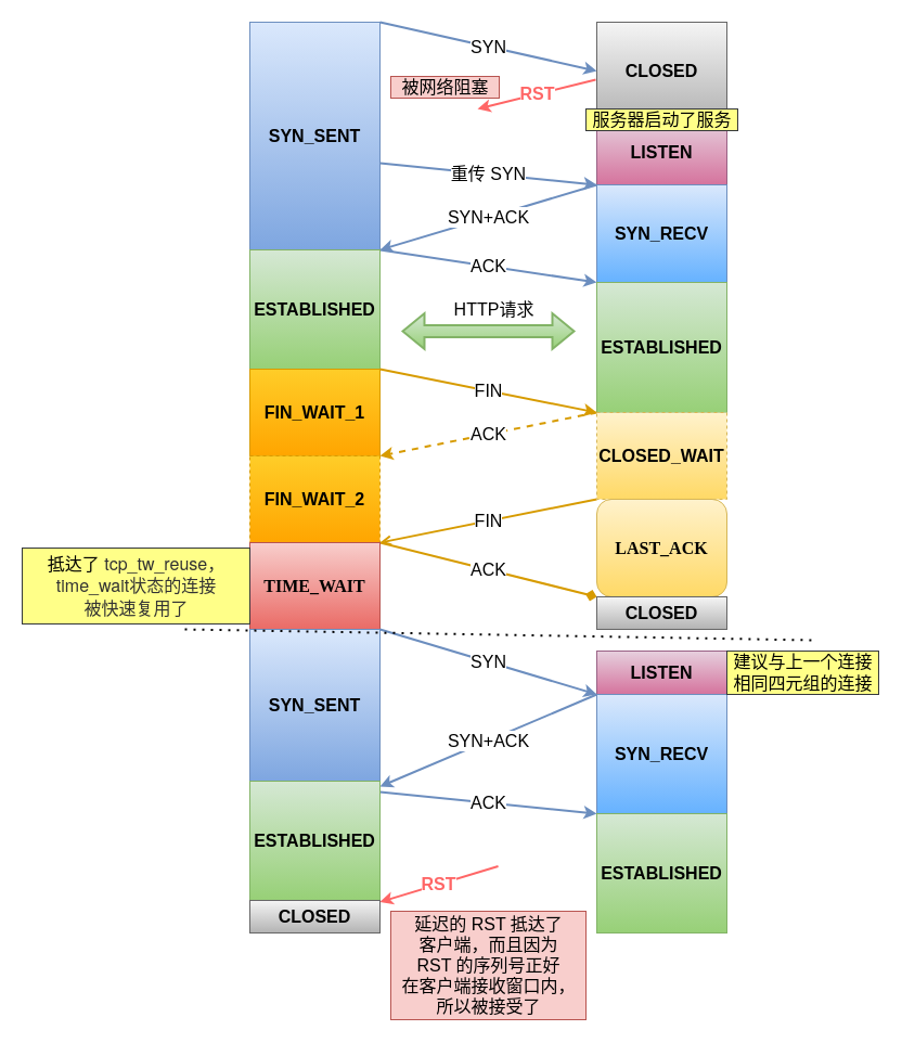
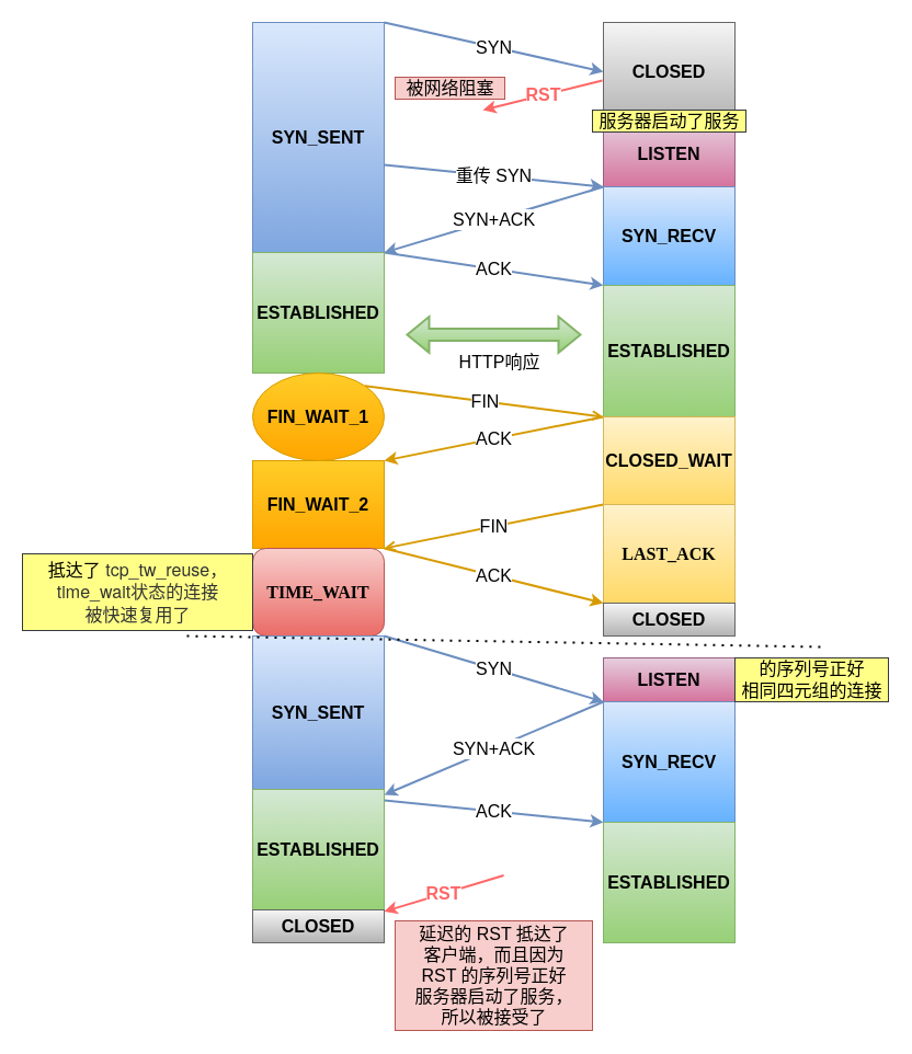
- <mxCell id="14" value="HTTP请求" style="text;html=1;align=center;verticalAlign=middle;resizable=0;points=[];autosize=1;strokeColor=none;fillColor=none;fontSize=16;fontFamily=Helvetica;strokeWidth=2;" parent="1" vertex="1"><mxGeometry x="410" y="275" width="90" height="20" as="geometry" /></mxCell>
+ <mxCell id="15" value="HTTP响应" style="text;html=1;align=center;verticalAlign=middle;resizable=0;points=[];autosize=1;strokeColor=none;fillColor=none;fontSize=16;fontFamily=Helvetica;strokeWidth=2;" parent="1" vertex="1"><mxGeometry x="410" y="320" width="90" height="20" as="geometry" /></mxCell>
- <mxCell id="16" value="FIN" style="edgeStyle=none;rounded=0;orthogonalLoop=1;jettySize=auto;html=1;fontFamily=Helvetica;fontSize=16;exitX=1;exitY=0;exitDx=0;exitDy=0;entryX=0;entryY=0;entryDx=0;entryDy=0;fillColor=#ffcd28;gradientColor=#ffa500;strokeColor=#d79b00;strokeWidth=2;" parent="1" source="17" target="20" edge="1"><mxGeometry relative="1" as="geometry"><mxPoint x="480" y="400" as="targetPoint" /></mxGeometry></mxCell>
+ <mxCell id="16" value="FIN" style="edgeStyle=none;rounded=0;orthogonalLoop=1;jettySize=auto;html=1;fontFamily=Helvetica;fontSize=16;exitX=1;exitY=0;exitDx=0;exitDy=0;entryX=0;entryY=0;entryDx=0;entryDy=0;fillColor=#ffcd28;gradientColor=#ffa500;strokeColor=#d79b00;strokeWidth=2;endArrow=open;" parent="1" source="17" target="20" edge="1"><mxGeometry relative="1" as="geometry"><mxPoint x="480" y="400" as="targetPoint" /></mxGeometry></mxCell>
- <mxCell id="17" value="&lt;span style=&quot;&quot;&gt;FIN_WAIT_1&lt;/span&gt;" style="rounded=0;whiteSpace=wrap;html=1;fontSize=16;fontStyle=1;fontFamily=Helvetica;fillColor=#ffcd28;strokeColor=#d79b00;gradientColor=#ffa500;" parent="1" vertex="1"><mxGeometry x="230" y="340" width="120" height="80" as="geometry" /></mxCell>
+ <mxCell id="17" value="&lt;span style=&quot;&quot;&gt;FIN_WAIT_1&lt;/span&gt;" style="ellipse;whiteSpace=wrap;html=1;fontSize=16;fontStyle=1;fontFamily=Helvetica;fillColor=#ffcd28;strokeColor=#d79b00;gradientColor=#ffa500;" parent="1" vertex="1"><mxGeometry x="230" y="340" width="120" height="80" as="geometry" /></mxCell>
- <mxCell id="18" value="ACK" style="edgeStyle=none;rounded=0;orthogonalLoop=1;jettySize=auto;html=1;entryX=1;entryY=0;entryDx=0;entryDy=0;fontFamily=Helvetica;fontSize=16;exitX=0;exitY=0;exitDx=0;exitDy=0;fillColor=#ffcd28;gradientColor=#ffa500;strokeColor=#d79b00;strokeWidth=2;dashed=1;" parent="1" source="20" target="21" edge="1"><mxGeometry relative="1" as="geometry" /></mxCell>
+ <mxCell id="18" value="ACK" style="edgeStyle=none;rounded=0;orthogonalLoop=1;jettySize=auto;html=1;entryX=1;entryY=0;entryDx=0;entryDy=0;fontFamily=Helvetica;fontSize=16;exitX=0;exitY=0;exitDx=0;exitDy=0;fillColor=#ffcd28;gradientColor=#ffa500;strokeColor=#d79b00;strokeWidth=2;" parent="1" source="20" target="21" edge="1"><mxGeometry relative="1" as="geometry" /></mxCell>
- <mxCell id="20" value="&lt;span style=&quot;&quot;&gt;CLOSED_WAIT&lt;/span&gt;" style="rounded=0;whiteSpace=wrap;html=1;fontSize=16;fontStyle=1;fontFamily=Helvetica;fillColor=#fff2cc;strokeColor=#d6b656;gradientColor=#ffd966;dashed=1;" parent="1" vertex="1"><mxGeometry x="550" y="380" width="120" height="80" as="geometry" /></mxCell>
+ <mxCell id="20" value="&lt;span style=&quot;&quot;&gt;CLOSED_WAIT&lt;/span&gt;" style="rounded=0;whiteSpace=wrap;html=1;fontSize=16;fontStyle=1;fontFamily=Helvetica;fillColor=#fff2cc;strokeColor=#d6b656;gradientColor=#ffd966;" parent="1" vertex="1"><mxGeometry x="550" y="380" width="120" height="80" as="geometry" /></mxCell>
- <mxCell id="21" value="&lt;span&gt;FIN_WAIT_2&lt;/span&gt;" style="rounded=0;whiteSpace=wrap;html=1;fontSize=16;fontStyle=1;fontFamily=Helvetica;fillColor=#ffcd28;strokeColor=#d79b00;gradientColor=#ffa500;dashed=1;" parent="1" vertex="1"><mxGeometry x="230" y="420" width="120" height="80" as="geometry" /></mxCell>
+ <mxCell id="21" value="&lt;span&gt;FIN_WAIT_2&lt;/span&gt;" style="rounded=0;whiteSpace=wrap;html=1;fontSize=16;fontStyle=1;fontFamily=Helvetica;fillColor=#ffcd28;strokeColor=#d79b00;gradientColor=#ffa500;" parent="1" vertex="1"><mxGeometry x="230" y="420" width="120" height="80" as="geometry" /></mxCell>
- <mxCell id="24" value="&lt;span style=&quot;font-family: &amp;#34;comic sans ms&amp;#34;&quot;&gt;LAST_ACK&lt;/span&gt;" style="whiteSpace=wrap;html=1;fontSize=16;fontStyle=1;fontFamily=Helvetica;fillColor=#fff2cc;strokeColor=#d6b656;gradientColor=#ffd966;rounded=1;" parent="1" vertex="1"><mxGeometry x="550" y="460" width="120" height="90" as="geometry" /></mxCell>
+ <mxCell id="24" value="&lt;span style=&quot;font-family: &amp;#34;comic sans ms&amp;#34;&quot;&gt;LAST_ACK&lt;/span&gt;" style="rounded=0;whiteSpace=wrap;html=1;fontSize=16;fontStyle=1;fontFamily=Helvetica;fillColor=#fff2cc;strokeColor=#d6b656;gradientColor=#ffd966;" parent="1" vertex="1"><mxGeometry x="550" y="460" width="120" height="90" as="geometry" /></mxCell>
- <mxCell id="23" value="&lt;span style=&quot;font-family: &amp;#34;comic sans ms&amp;#34;&quot;&gt;TIME_WAIT&lt;/span&gt;" style="rounded=0;whiteSpace=wrap;html=1;fontSize=16;fontStyle=1;fontFamily=Helvetica;fillColor=#f8cecc;strokeColor=#b85450;gradientColor=#ea6b66;" parent="1" vertex="1"><mxGeometry x="230" y="500" width="120" height="80" as="geometry" /></mxCell>
+ <mxCell id="23" value="&lt;span style=&quot;font-family: &amp;#34;comic sans ms&amp;#34;&quot;&gt;TIME_WAIT&lt;/span&gt;" style="whiteSpace=wrap;html=1;fontSize=16;fontStyle=1;fontFamily=Helvetica;fillColor=#f8cecc;strokeColor=#b85450;gradientColor=#ea6b66;rounded=1;" parent="1" vertex="1"><mxGeometry x="230" y="500" width="120" height="80" as="geometry" /></mxCell>
- <mxCell id="22" value="ACK" style="edgeStyle=none;rounded=0;orthogonalLoop=1;jettySize=auto;html=1;fontFamily=Helvetica;fontSize=16;exitX=1;exitY=0;exitDx=0;exitDy=0;entryX=0;entryY=1;entryDx=0;entryDy=0;fillColor=#ffcd28;gradientColor=#ffa500;strokeColor=#d79b00;strokeWidth=2;endArrow=diamond;" parent="1" source="23" target="24" edge="1"><mxGeometry relative="1" as="geometry"><mxPoint x="420" y="580" as="targetPoint" /></mxGeometry></mxCell>
+ <mxCell id="22" value="ACK" style="edgeStyle=none;rounded=0;orthogonalLoop=1;jettySize=auto;html=1;fontFamily=Helvetica;fontSize=16;exitX=1;exitY=0;exitDx=0;exitDy=0;entryX=0;entryY=1;entryDx=0;entryDy=0;fillColor=#ffcd28;gradientColor=#ffa500;strokeColor=#d79b00;strokeWidth=2;" parent="1" source="23" target="24" edge="1"><mxGeometry relative="1" as="geometry"><mxPoint x="420" y="580" as="targetPoint" /></mxGeometry></mxCell>
- <mxCell id="41" value="建议与上一个连接&lt;br&gt;相同四元组的连接" style="text;html=1;align=center;verticalAlign=middle;resizable=0;points=[];autosize=1;strokeColor=#36393d;fillColor=#ffff88;fontSize=16;fontFamily=Helvetica;" parent="1" vertex="1"><mxGeometry x="670" y="600" width="140" height="40" as="geometry" /></mxCell>
+ <mxCell id="41" value="的序列号正好&lt;br&gt;相同四元组的连接" style="text;html=1;align=center;verticalAlign=middle;resizable=0;points=[];autosize=1;strokeColor=#36393d;fillColor=#ffff88;fontSize=16;fontFamily=Helvetica;" parent="1" vertex="1"><mxGeometry x="670" y="600" width="140" height="40" as="geometry" /></mxCell>
- <mxCell id="38" value="延迟的 RST 抵达了&lt;br&gt;客户端，而且因为 &lt;br&gt;RST 的序列号正好&lt;br&gt;在客户端接收窗口内，&lt;br&gt;所以被接受了" style="text;html=1;align=center;verticalAlign=middle;resizable=0;points=[];autosize=1;strokeColor=#b85450;fillColor=#f8cecc;fontSize=16;fontFamily=Helvetica;" parent="1" vertex="1"><mxGeometry x="360" y="840" width="180" height="100" as="geometry" /></mxCell>
+ <mxCell id="38" value="延迟的 RST 抵达了&lt;br&gt;客户端，而且因为 &lt;br&gt;RST 的序列号正好&lt;br&gt;服务器启动了服务，&lt;br&gt;所以被接受了" style="text;html=1;align=center;verticalAlign=middle;resizable=0;points=[];autosize=1;strokeColor=#b85450;fillColor=#f8cecc;fontSize=16;fontFamily=Helvetica;" parent="1" vertex="1"><mxGeometry x="360" y="840" width="180" height="100" as="geometry" /></mxCell>
